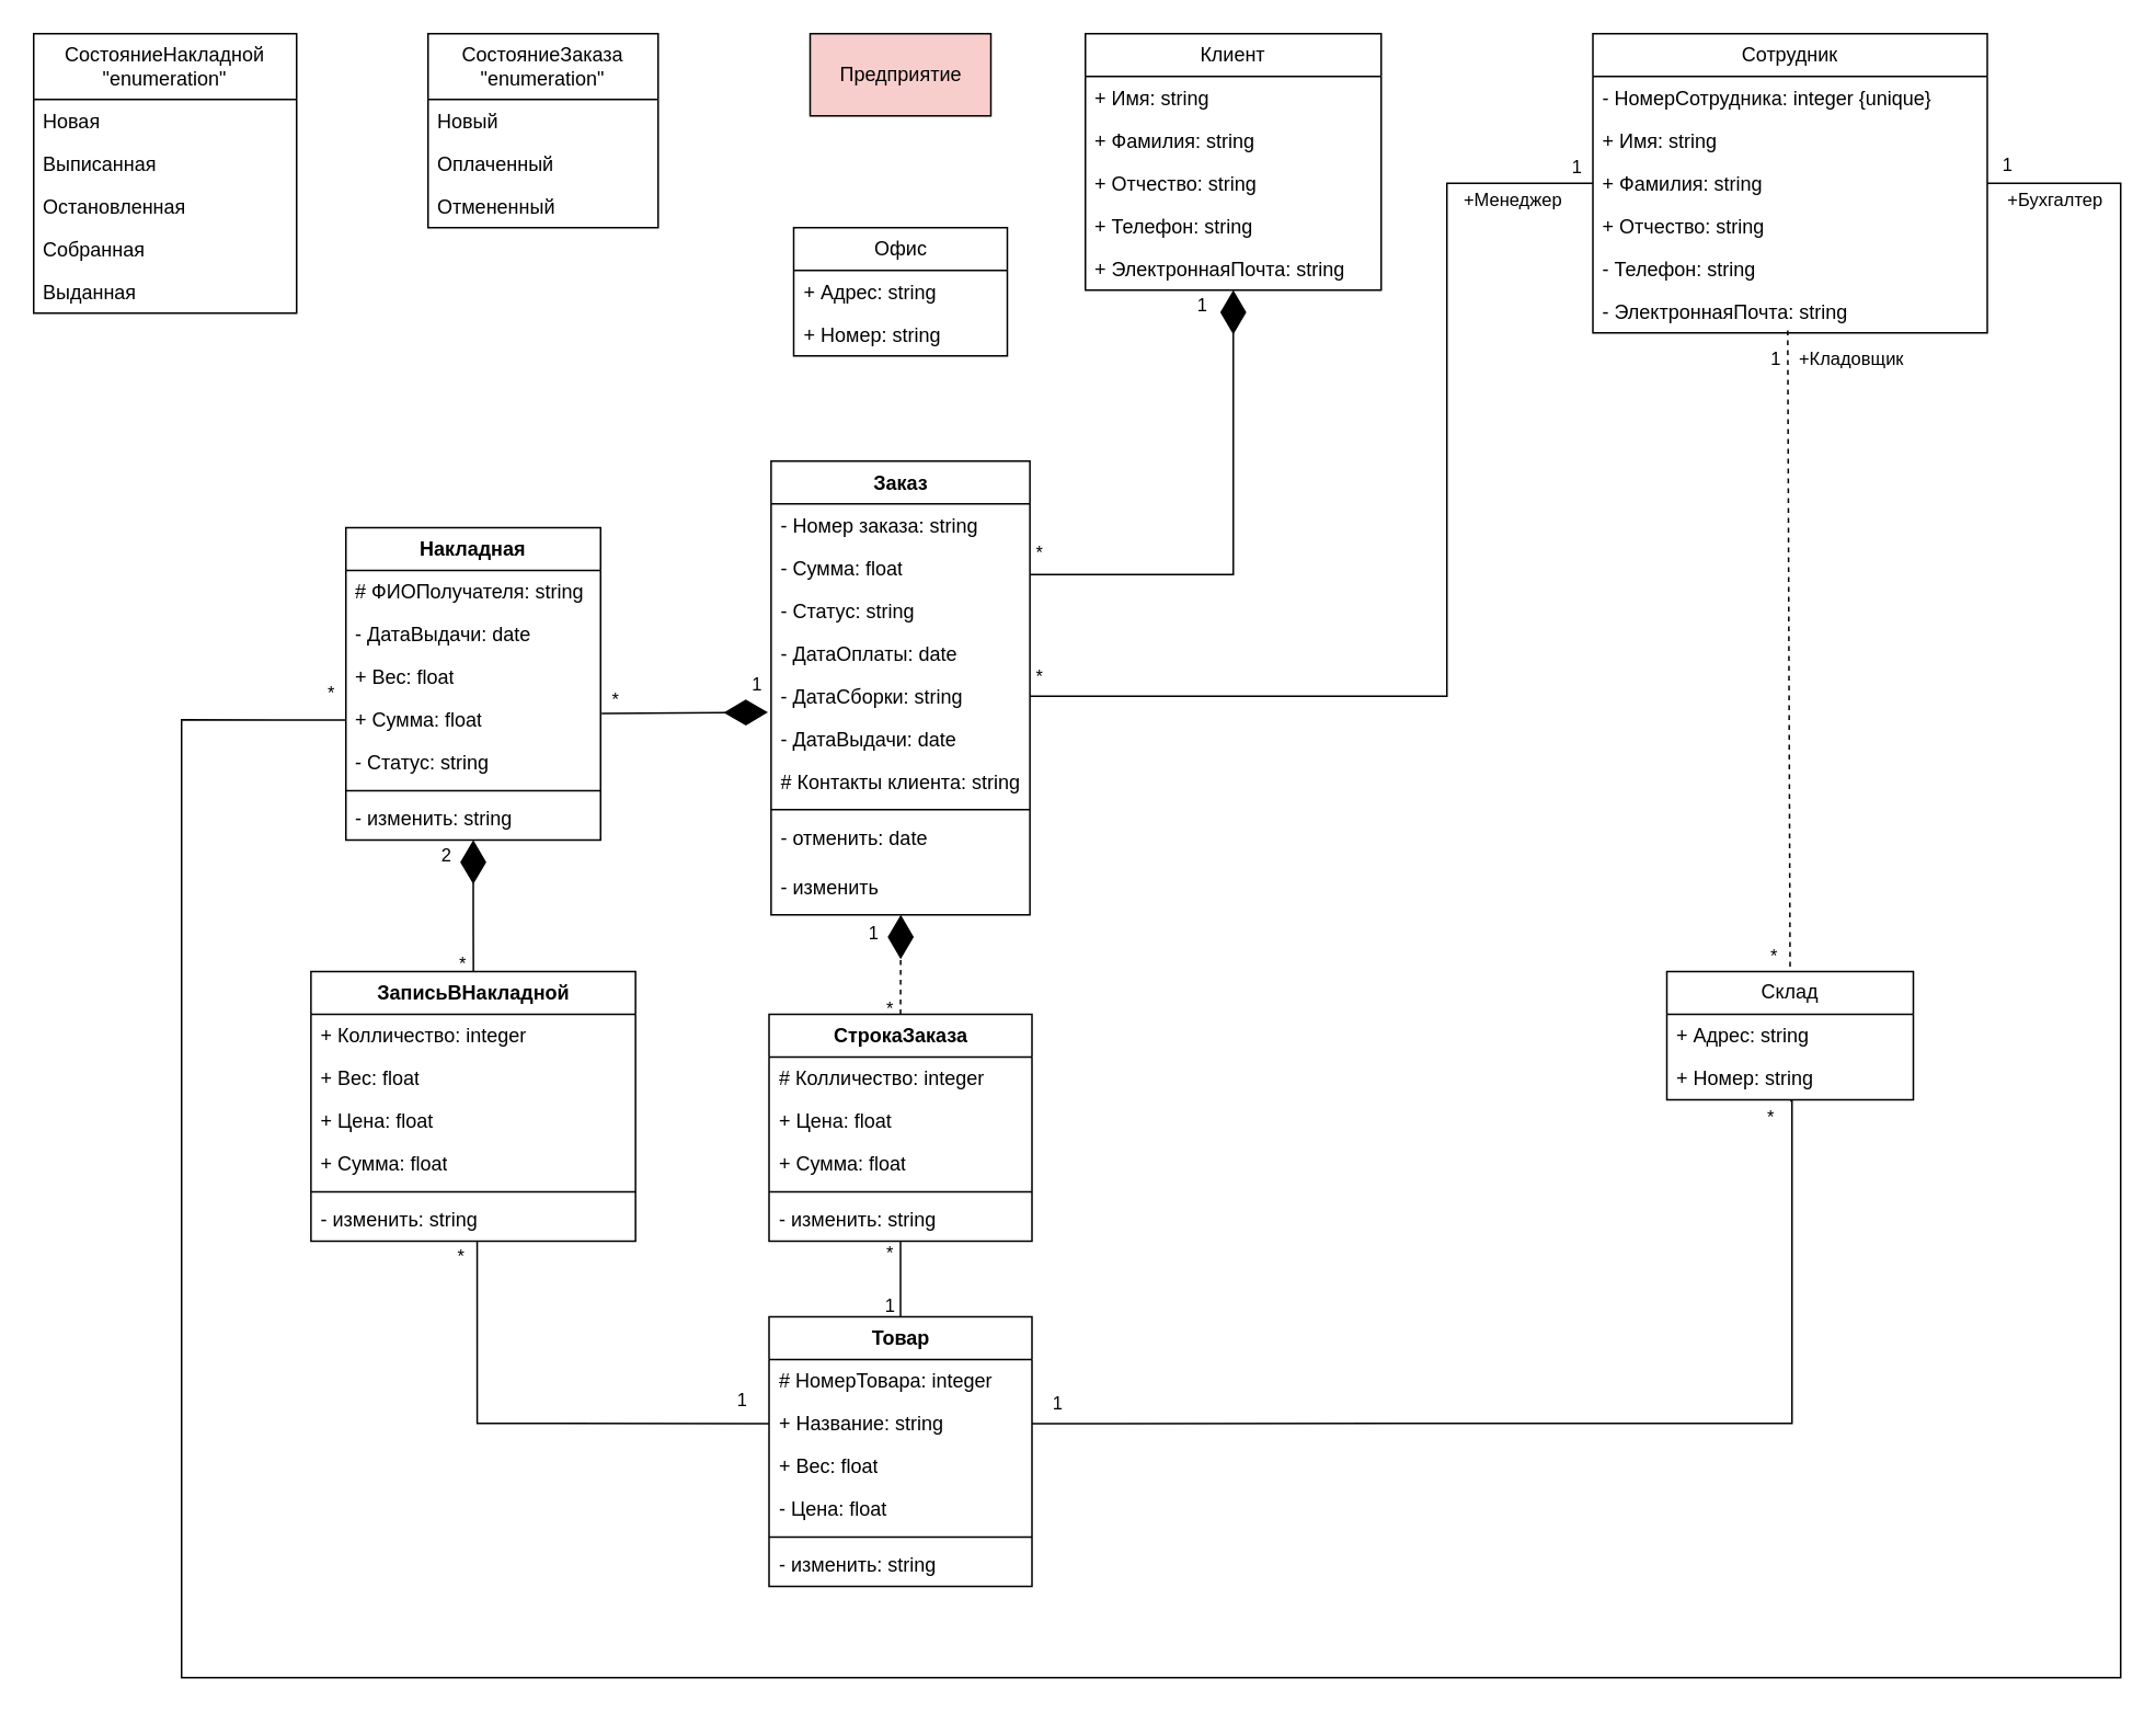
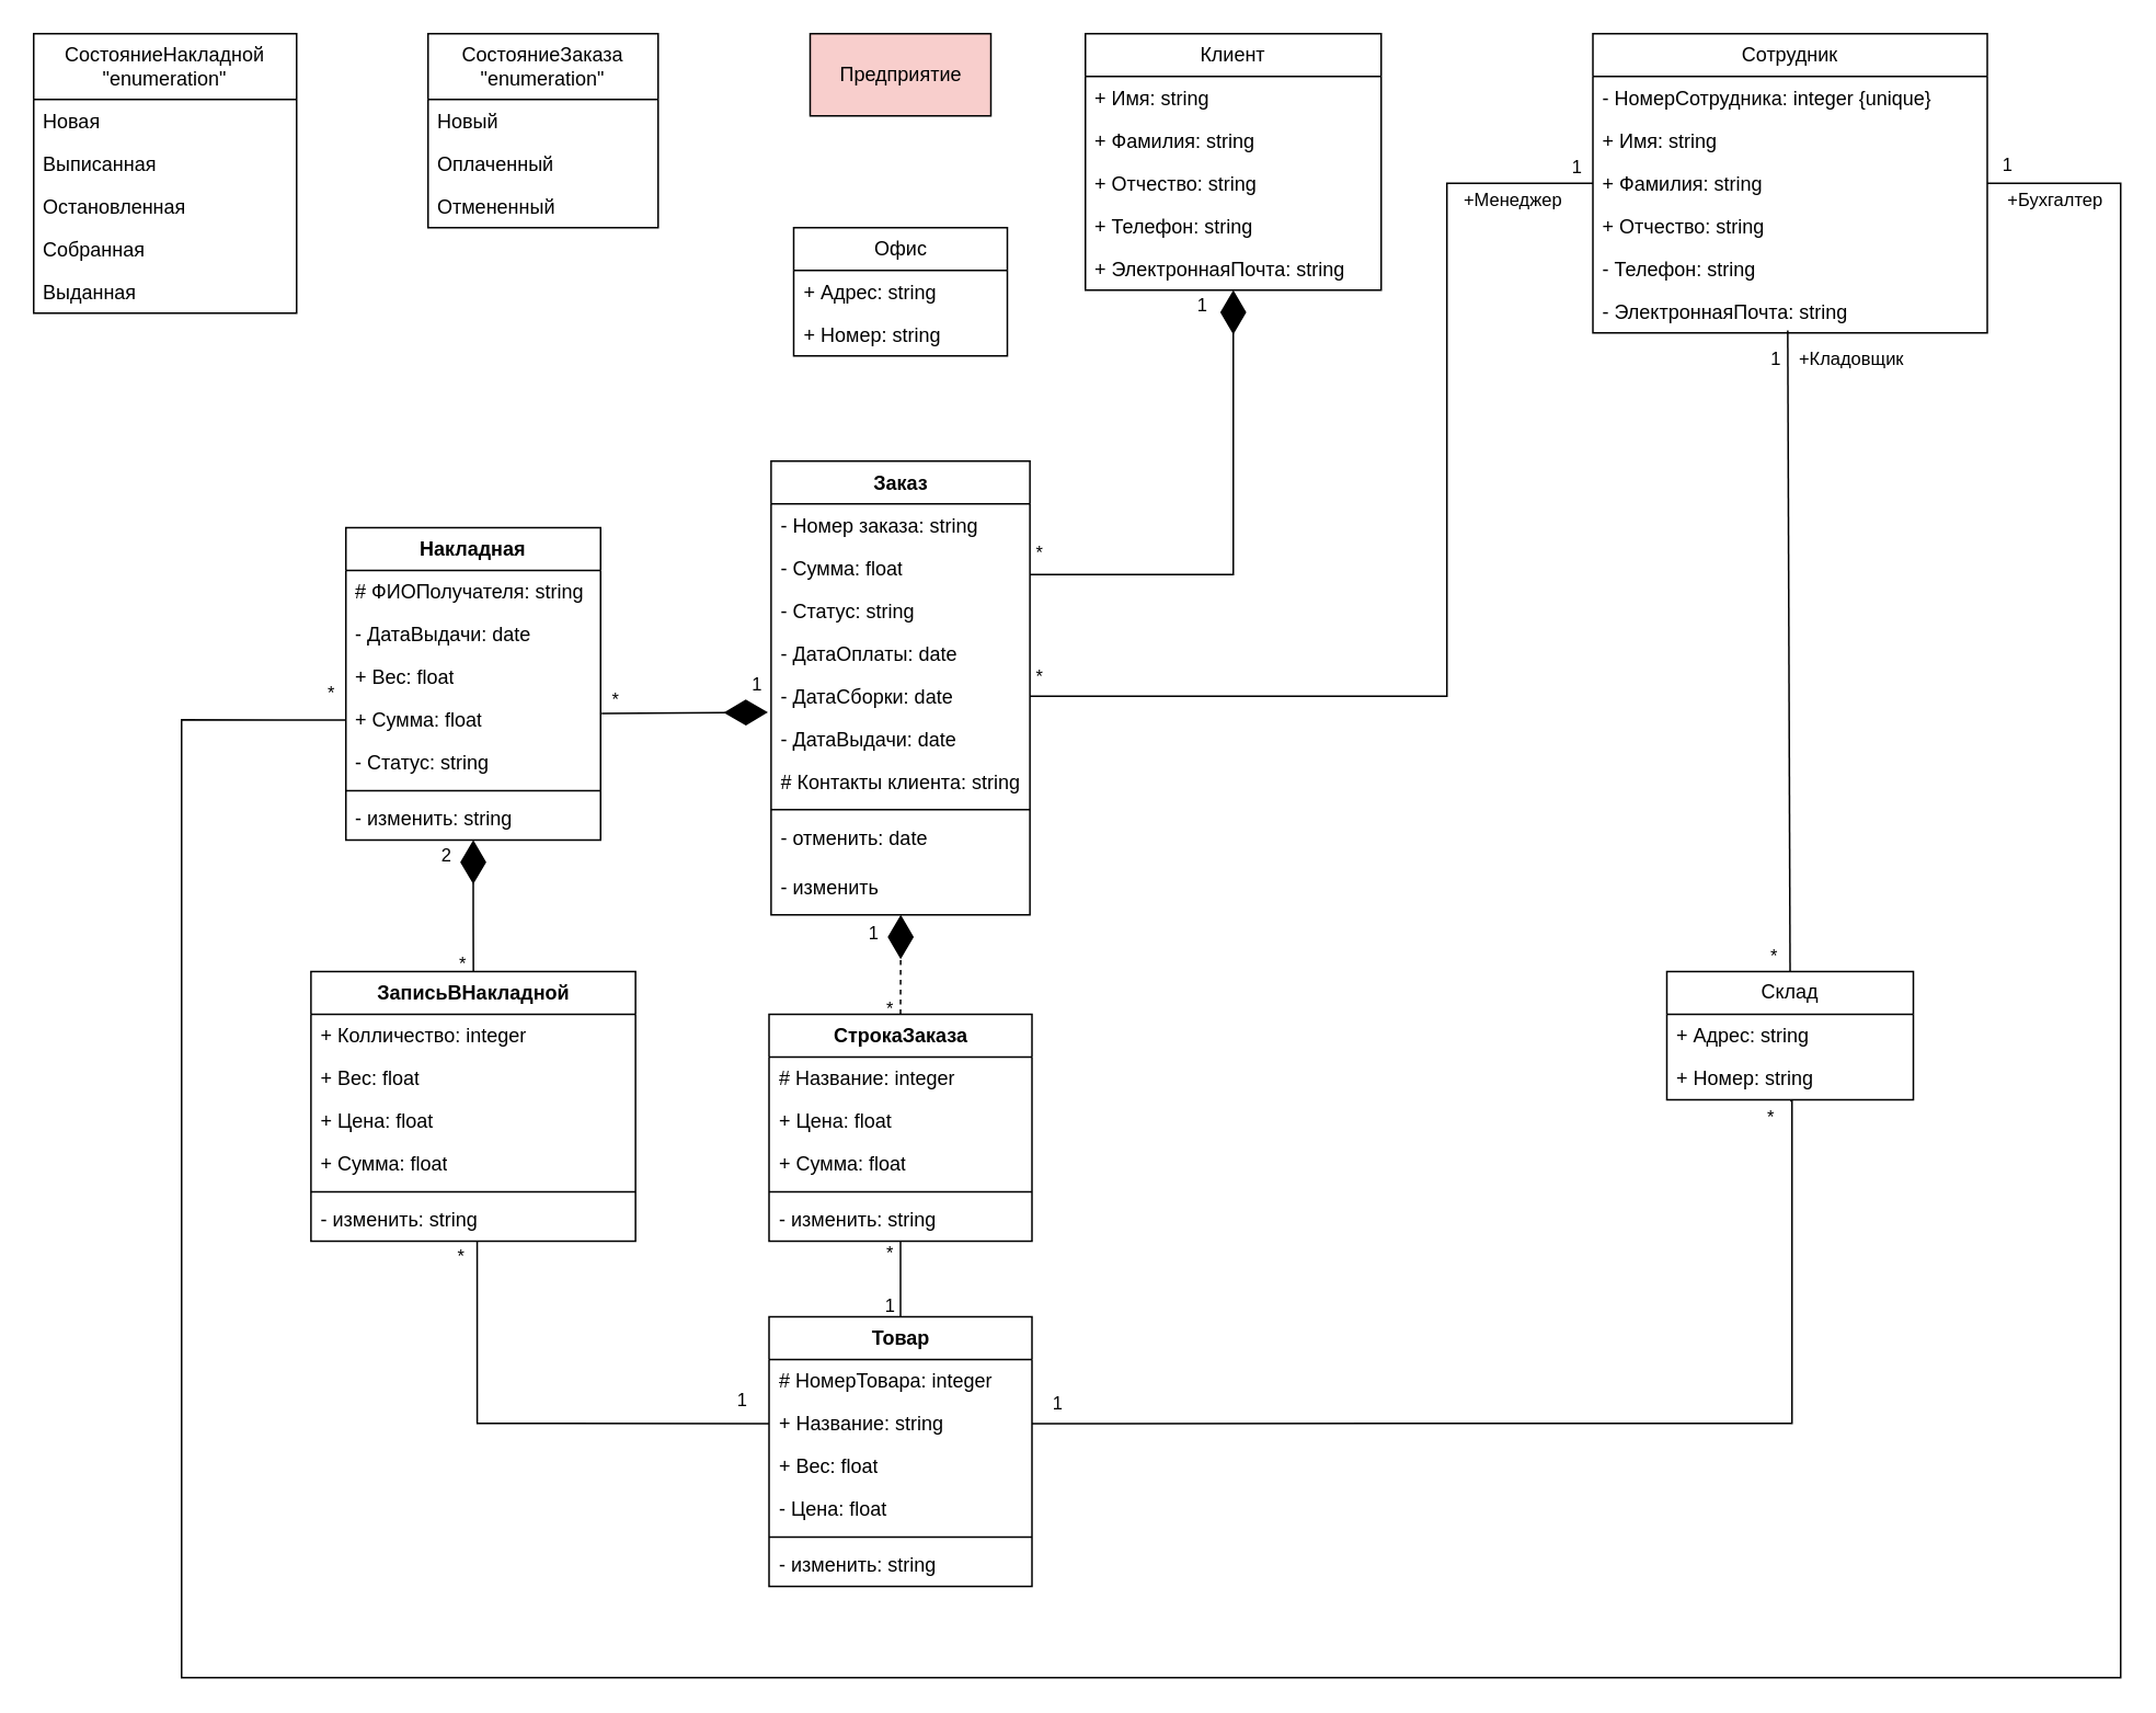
- <mxCell id="74" value="" style="endArrow=none;html=1;rounded=0;entryX=0.5;entryY=0;entryDx=0;entryDy=0;exitX=0.494;exitY=0.945;exitDx=0;exitDy=0;exitPerimeter=0;dashed=1;" parent="1" source="32" target="71" edge="1"><mxGeometry width="50" height="50" relative="1" as="geometry"><mxPoint x="798.84" y="390" as="sourcePoint" /><mxPoint x="848.84" y="340" as="targetPoint" /></mxGeometry></mxCell>
+ <mxCell id="74" value="" style="endArrow=none;html=1;rounded=0;entryX=0.5;entryY=0;entryDx=0;entryDy=0;exitX=0.494;exitY=0.945;exitDx=0;exitDy=0;exitPerimeter=0;" parent="1" source="32" target="71" edge="1"><mxGeometry width="50" height="50" relative="1" as="geometry"><mxPoint x="798.84" y="390" as="sourcePoint" /><mxPoint x="848.84" y="340" as="targetPoint" /></mxGeometry></mxCell>
- <mxCell id="17" value="- ДатаСборки: string" style="text;strokeColor=none;fillColor=none;align=left;verticalAlign=top;spacingLeft=4;spacingRight=4;overflow=hidden;rotatable=0;points=[[0,0.5],[1,0.5]];portConstraint=eastwest;whiteSpace=wrap;html=1;" parent="12" vertex="1"><mxGeometry y="130" width="157.5" height="26" as="geometry" /></mxCell>
+ <mxCell id="17" value="- ДатаСборки: date" style="text;strokeColor=none;fillColor=none;align=left;verticalAlign=top;spacingLeft=4;spacingRight=4;overflow=hidden;rotatable=0;points=[[0,0.5],[1,0.5]];portConstraint=eastwest;whiteSpace=wrap;html=1;" parent="12" vertex="1"><mxGeometry y="130" width="157.5" height="26" as="geometry" /></mxCell>
- <mxCell id="82" value="# Колличество: integer" style="text;strokeColor=none;fillColor=none;align=left;verticalAlign=top;spacingLeft=4;spacingRight=4;overflow=hidden;rotatable=0;points=[[0,0.5],[1,0.5]];portConstraint=eastwest;whiteSpace=wrap;html=1;" parent="81" vertex="1"><mxGeometry y="26" width="160" height="26" as="geometry" /></mxCell>
+ <mxCell id="82" value="# Название: integer" style="text;strokeColor=none;fillColor=none;align=left;verticalAlign=top;spacingLeft=4;spacingRight=4;overflow=hidden;rotatable=0;points=[[0,0.5],[1,0.5]];portConstraint=eastwest;whiteSpace=wrap;html=1;" parent="81" vertex="1"><mxGeometry y="26" width="160" height="26" as="geometry" /></mxCell>
